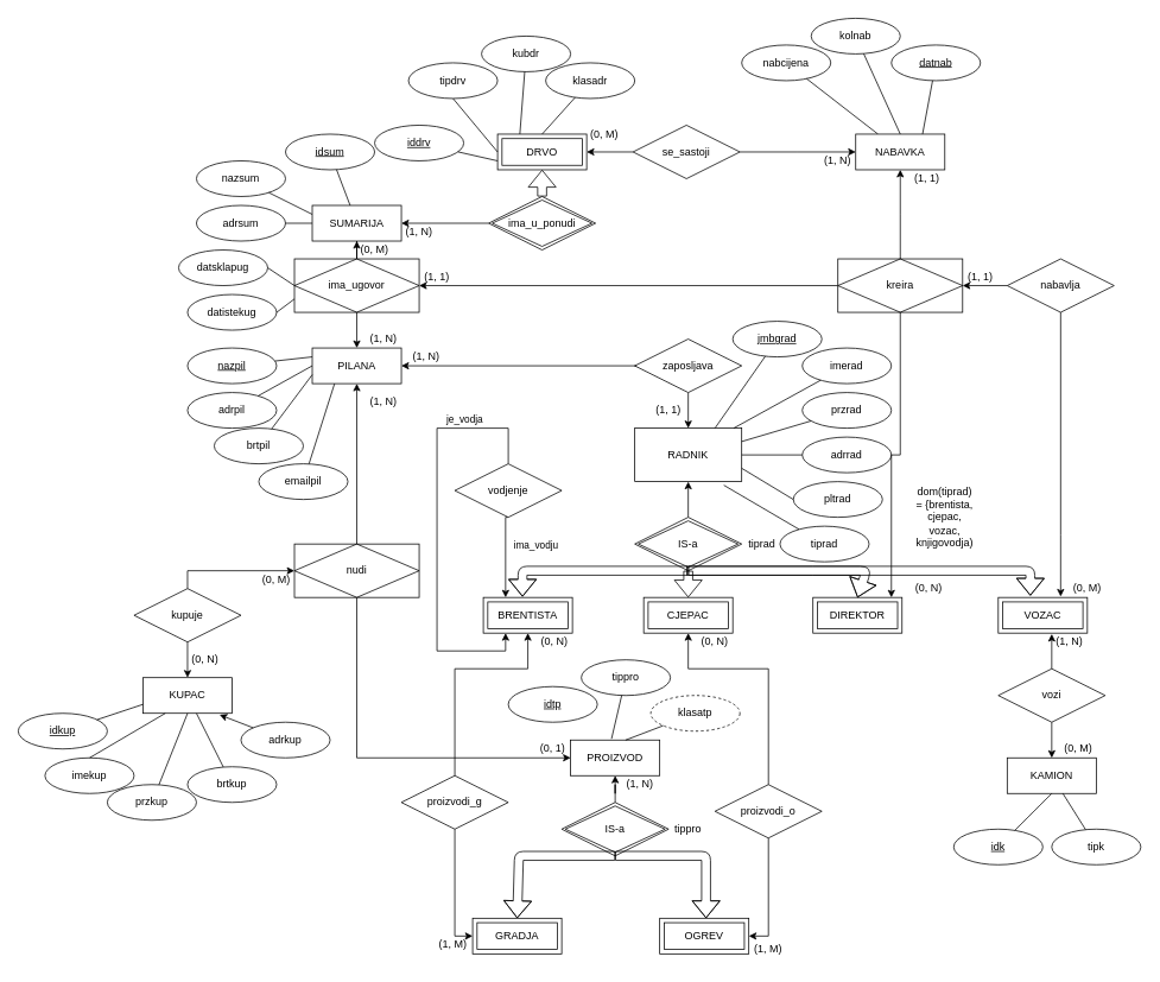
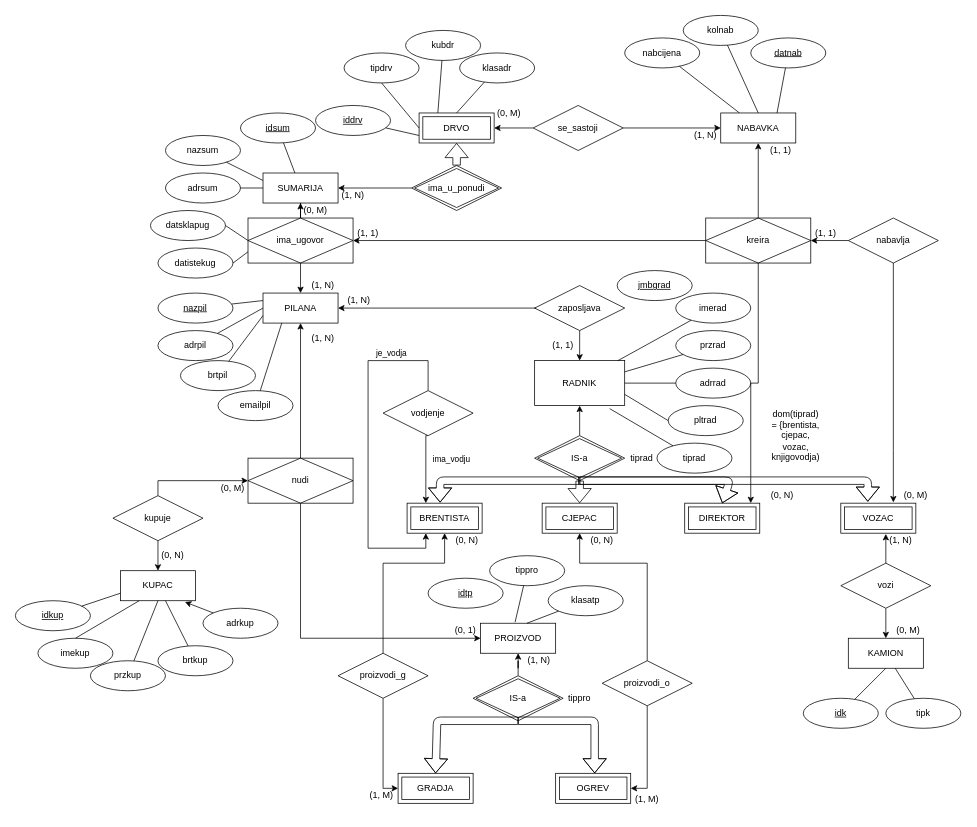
- <mxCell id="58" value="" style="endArrow=none;html=1;entryX=0.75;entryY=0;entryDx=0;entryDy=0;" parent="1" source="53" target="10" edge="1"><mxGeometry width="50" height="50" relative="1" as="geometry"><mxPoint x="390" y="620" as="sourcePoint" /><mxPoint x="460.711" y="570" as="targetPoint" /></mxGeometry></mxCell>
- <mxCell id="48" value="klasatp" style="ellipse;whiteSpace=wrap;html=1;align=center;dashed=1;" parent="1" vertex="1"><mxGeometry x="730" y="780" width="100" height="40" as="geometry" /></mxCell>
+ <mxCell id="48" value="klasatp" style="ellipse;whiteSpace=wrap;html=1;align=center;" parent="1" vertex="1"><mxGeometry x="730" y="780" width="100" height="40" as="geometry" /></mxCell>
